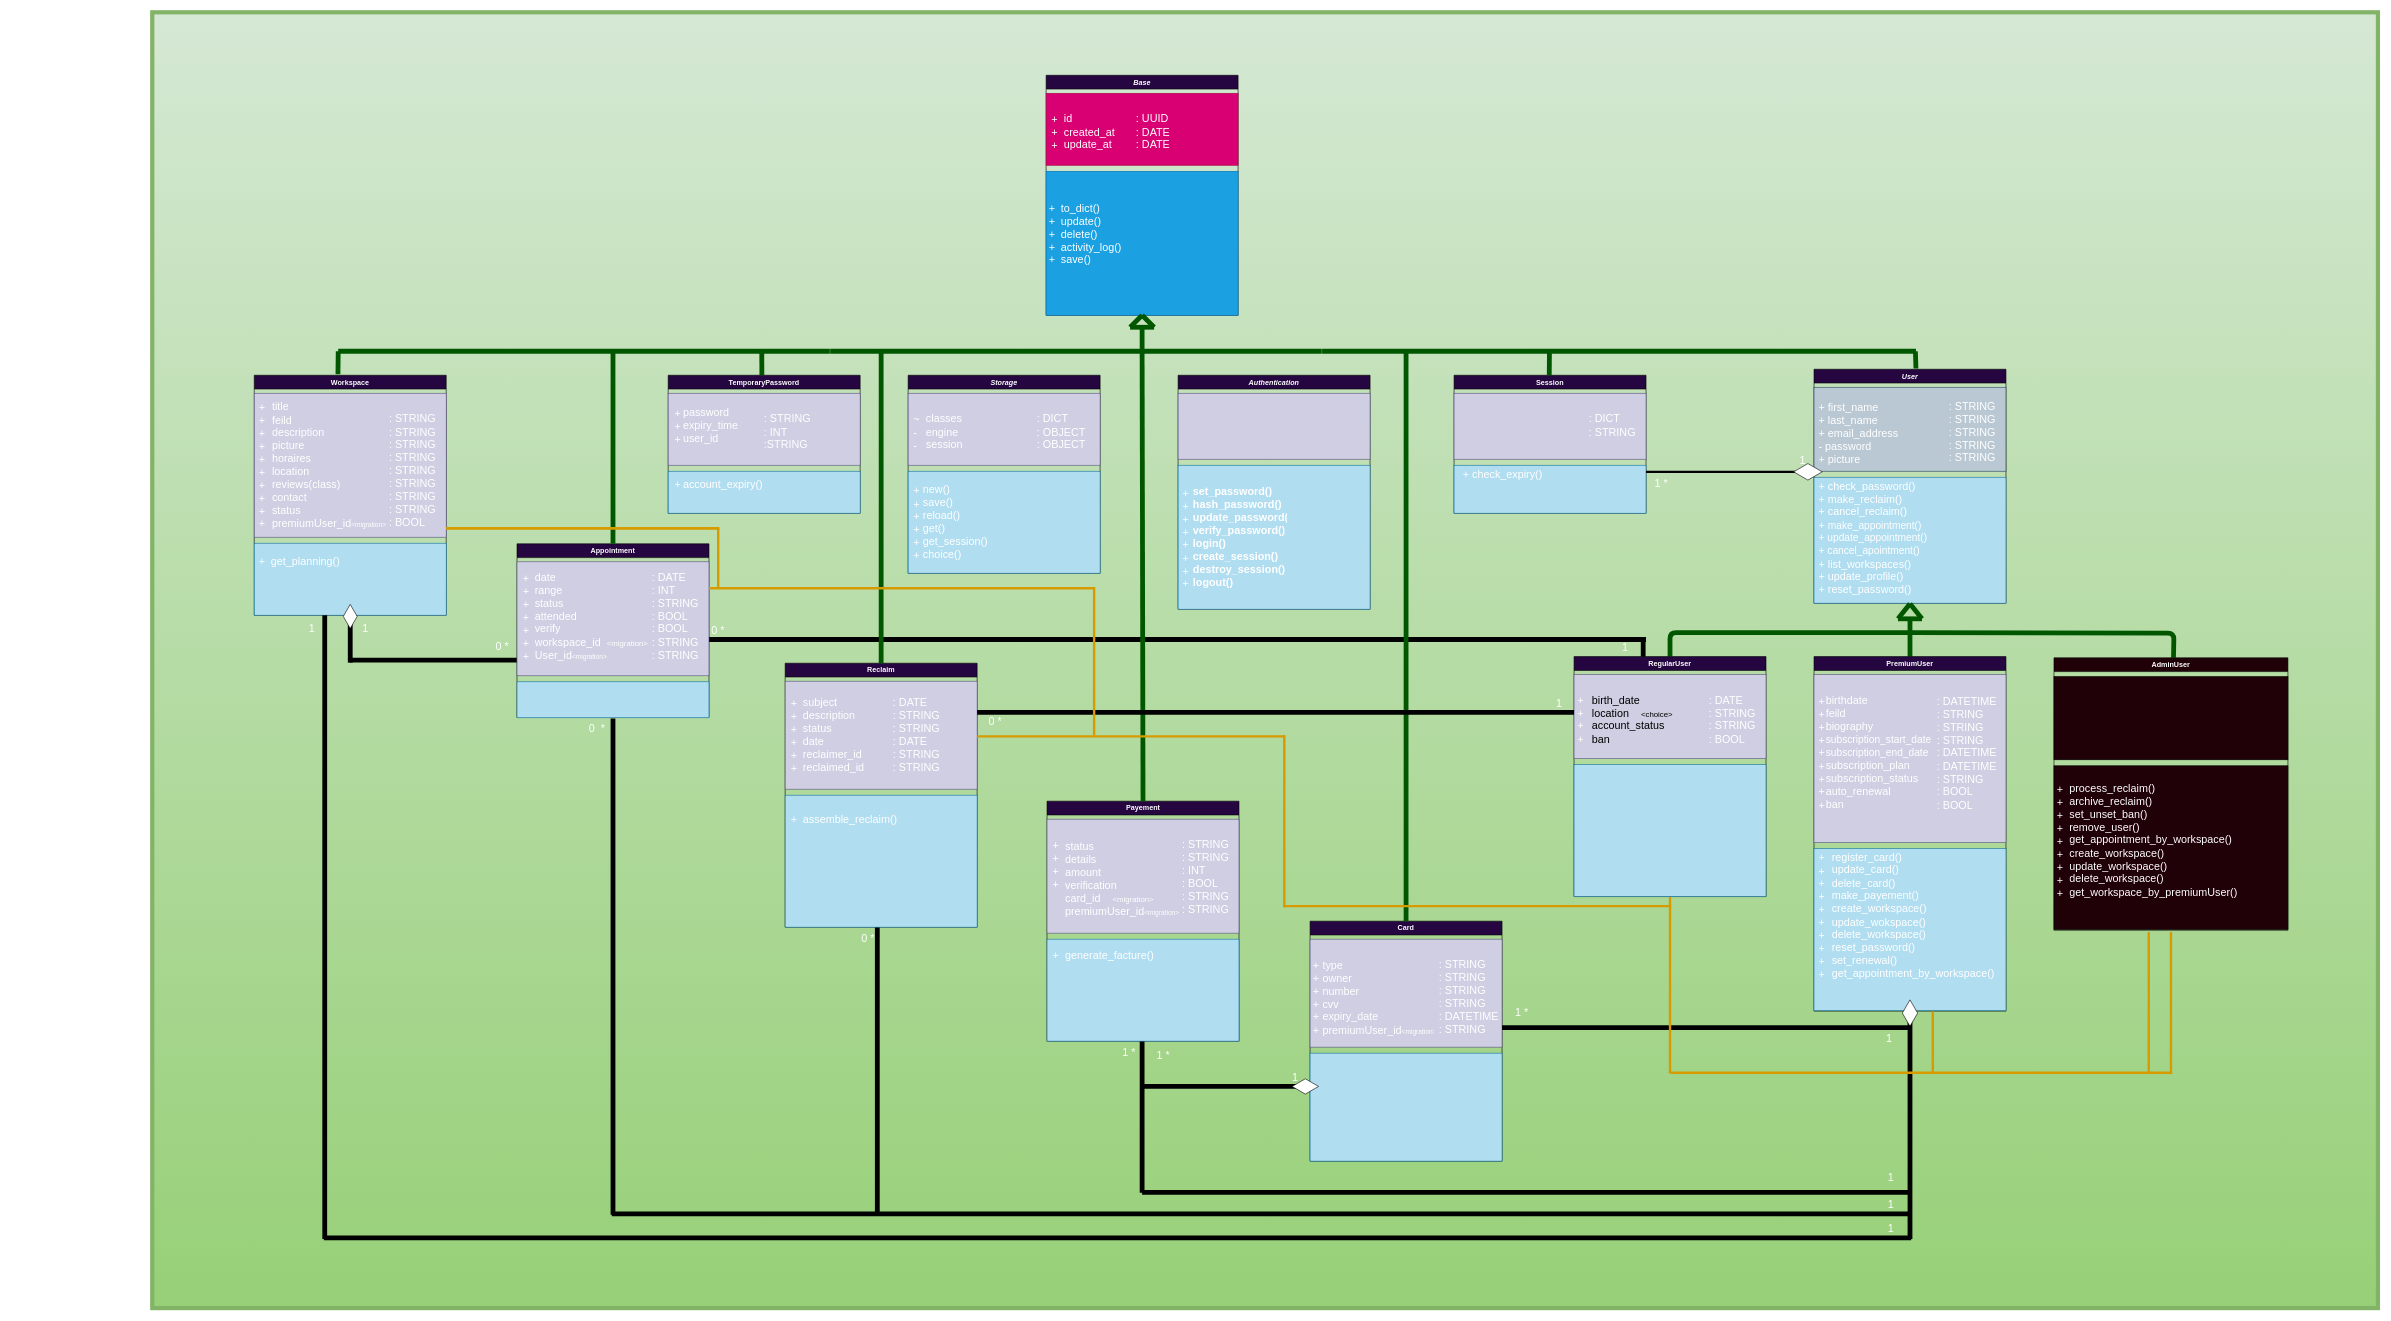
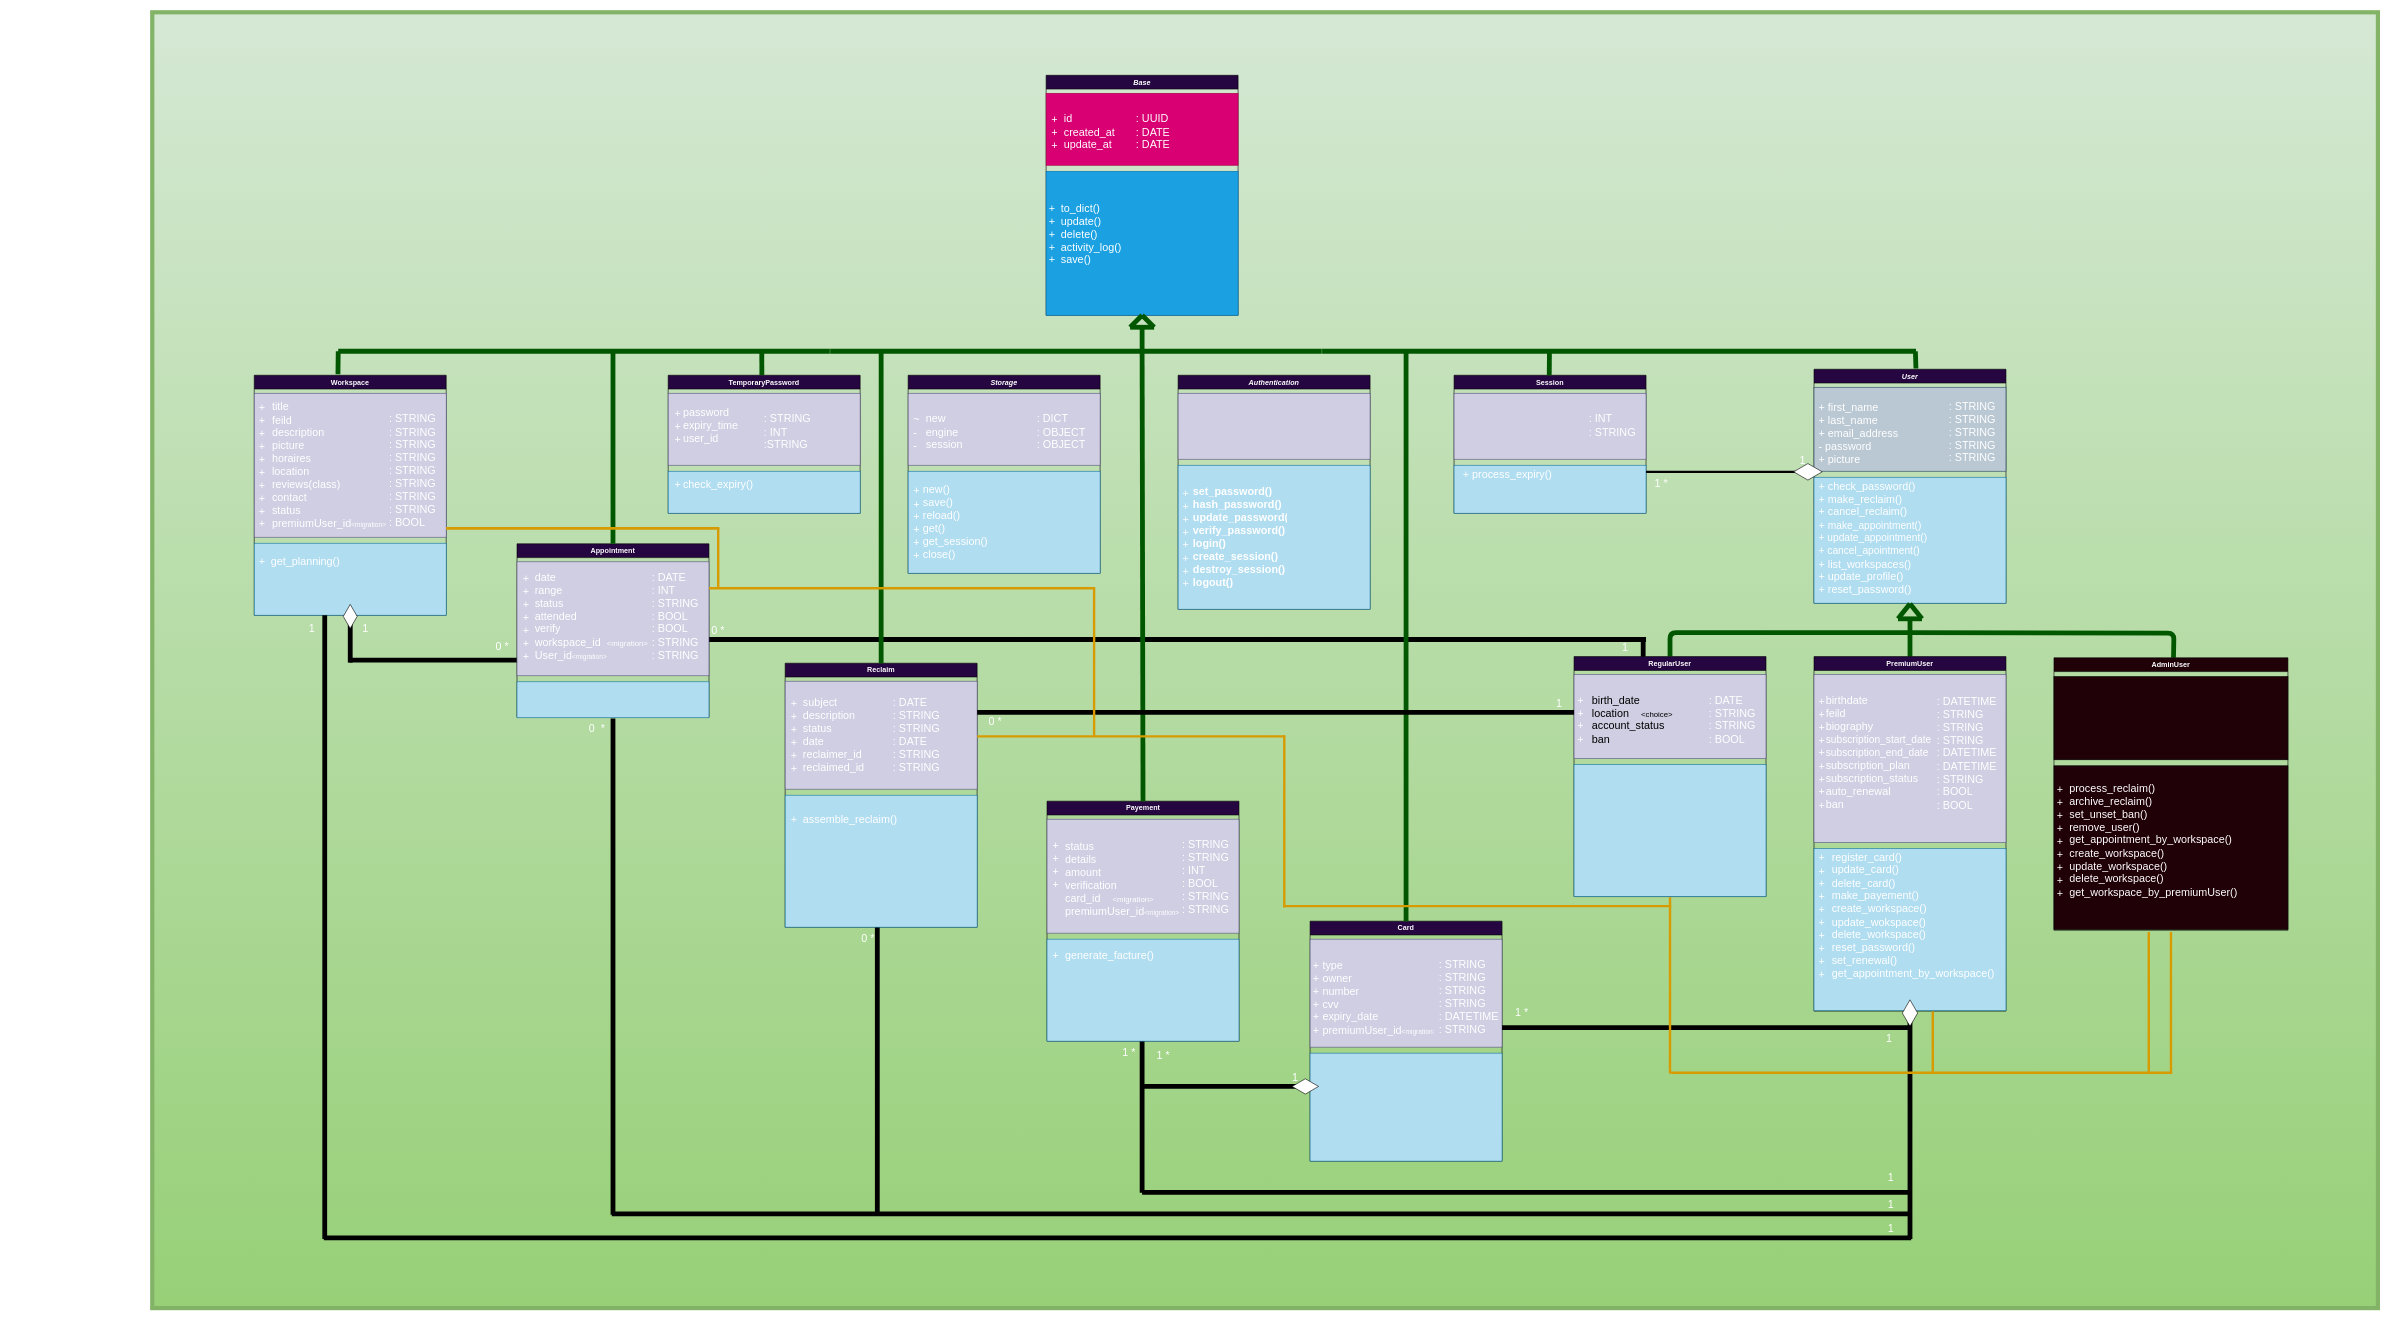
- <mxCell id="102" value="&lt;h1&gt;&lt;br&gt;&lt;/h1&gt;&lt;div style=&quot;font-size: 18px;&quot;&gt;&lt;font style=&quot;font-size: 18px;&quot;&gt;: DICT&lt;span style=&quot;white-space: pre;&quot;&gt;&#09;&lt;/span&gt;&lt;/font&gt;&lt;/div&gt;&lt;div style=&quot;font-size: 18px;&quot;&gt;: STRING&lt;/div&gt;" style="text;html=1;strokeColor=none;fillColor=none;spacing=5;spacingTop=-20;whiteSpace=wrap;overflow=hidden;rounded=0;fontColor=#ffffff;" parent="100" vertex="1"><mxGeometry x="220" y="12" width="130" height="168" as="geometry" /></mxCell>
+ <mxCell id="102" value="&lt;h1&gt;&lt;br&gt;&lt;/h1&gt;&lt;div style=&quot;font-size: 18px;&quot;&gt;&lt;font style=&quot;font-size: 18px;&quot;&gt;: INT&lt;span style=&quot;white-space: pre;&quot;&gt;&#09;&lt;/span&gt;&lt;/font&gt;&lt;/div&gt;&lt;div style=&quot;font-size: 18px;&quot;&gt;: STRING&lt;/div&gt;" style="text;html=1;strokeColor=none;fillColor=none;spacing=5;spacingTop=-20;whiteSpace=wrap;overflow=hidden;rounded=0;fontColor=#ffffff;" parent="100" vertex="1"><mxGeometry x="220" y="12" width="130" height="168" as="geometry" /></mxCell>
- <mxCell id="144" value="&lt;h1&gt;&lt;br&gt;&lt;/h1&gt;&lt;div style=&quot;font-size: 18px;&quot;&gt;&lt;font style=&quot;font-size: 18px;&quot;&gt;classes&lt;span style=&quot;white-space: pre;&quot;&gt;&#09;&lt;/span&gt;&lt;/font&gt;&lt;/div&gt;&lt;div style=&quot;font-size: 18px;&quot;&gt;&lt;font style=&quot;font-size: 18px;&quot;&gt;engine&amp;nbsp; &amp;nbsp; &amp;nbsp;&lt;span style=&quot;white-space: pre;&quot;&gt;&#09;&lt;/span&gt;&lt;/font&gt;&lt;/div&gt;&lt;div style=&quot;font-size: 18px;&quot;&gt;&lt;font style=&quot;font-size: 18px;&quot;&gt;session&lt;span style=&quot;white-space: pre;&quot;&gt;&#09;&lt;/span&gt;&lt;/font&gt;&lt;/div&gt;" style="text;html=1;strokeColor=none;fillColor=none;spacing=5;spacingTop=-20;whiteSpace=wrap;overflow=hidden;rounded=0;fontColor=#ffffff;" parent="141" vertex="1"><mxGeometry x="25" y="12" width="145" height="150" as="geometry" /></mxCell>
+ <mxCell id="144" value="&lt;h1&gt;&lt;br&gt;&lt;/h1&gt;&lt;div style=&quot;font-size: 18px;&quot;&gt;&lt;font style=&quot;font-size: 18px;&quot;&gt;new&lt;span style=&quot;white-space: pre;&quot;&gt;&#09;&lt;/span&gt;&lt;/font&gt;&lt;/div&gt;&lt;div style=&quot;font-size: 18px;&quot;&gt;&lt;font style=&quot;font-size: 18px;&quot;&gt;engine&amp;nbsp; &amp;nbsp; &amp;nbsp;&lt;span style=&quot;white-space: pre;&quot;&gt;&#09;&lt;/span&gt;&lt;/font&gt;&lt;/div&gt;&lt;div style=&quot;font-size: 18px;&quot;&gt;&lt;font style=&quot;font-size: 18px;&quot;&gt;session&lt;span style=&quot;white-space: pre;&quot;&gt;&#09;&lt;/span&gt;&lt;/font&gt;&lt;/div&gt;" style="text;html=1;strokeColor=none;fillColor=none;spacing=5;spacingTop=-20;whiteSpace=wrap;overflow=hidden;rounded=0;fontColor=#ffffff;" parent="141" vertex="1"><mxGeometry x="25" y="12" width="145" height="150" as="geometry" /></mxCell>
- <mxCell id="105" value="&lt;h1&gt;&lt;div style=&quot;font-weight: 400; font-size: 18px;&quot;&gt;+ check_expiry()&lt;/div&gt;&lt;/h1&gt;" style="text;html=1;strokeColor=none;fillColor=none;spacing=5;spacingTop=-20;whiteSpace=wrap;overflow=hidden;rounded=0;fontColor=#ffffff;" parent="100" vertex="1"><mxGeometry x="10" y="150" width="180" height="60" as="geometry" /></mxCell>
+ <mxCell id="105" value="&lt;h1&gt;&lt;div style=&quot;font-weight: 400; font-size: 18px;&quot;&gt;+ process_expiry()&lt;/div&gt;&lt;/h1&gt;" style="text;html=1;strokeColor=none;fillColor=none;spacing=5;spacingTop=-20;whiteSpace=wrap;overflow=hidden;rounded=0;fontColor=#ffffff;" parent="100" vertex="1"><mxGeometry x="10" y="150" width="180" height="60" as="geometry" /></mxCell>
- <mxCell id="158" value="&lt;h1&gt;&lt;span style=&quot;font-size: 18px; font-weight: 400;&quot;&gt;account_expiry()&lt;/span&gt;&lt;br&gt;&lt;/h1&gt;" style="text;html=1;strokeColor=none;fillColor=none;spacing=5;spacingTop=-20;whiteSpace=wrap;overflow=hidden;rounded=0;fontColor=#ffffff;" parent="152" vertex="1"><mxGeometry x="20" y="160" width="210" height="39" as="geometry" /></mxCell>
+ <mxCell id="158" value="&lt;h1&gt;&lt;span style=&quot;font-size: 18px; font-weight: 400;&quot;&gt;check_expiry()&lt;/span&gt;&lt;br&gt;&lt;/h1&gt;" style="text;html=1;strokeColor=none;fillColor=none;spacing=5;spacingTop=-20;whiteSpace=wrap;overflow=hidden;rounded=0;fontColor=#ffffff;" parent="152" vertex="1"><mxGeometry x="20" y="160" width="210" height="39" as="geometry" /></mxCell>
- <mxCell id="145" value="&lt;h1&gt;&lt;div style=&quot;font-weight: 400; font-size: 18px;&quot;&gt;new()&lt;/div&gt;&lt;div style=&quot;font-weight: 400; font-size: 18px;&quot;&gt;save()&lt;/div&gt;&lt;div style=&quot;font-weight: 400; font-size: 18px;&quot;&gt;reload()&lt;/div&gt;&lt;div style=&quot;font-weight: 400; font-size: 18px;&quot;&gt;get()&lt;/div&gt;&lt;div style=&quot;font-weight: 400; font-size: 18px;&quot;&gt;get_session()&lt;/div&gt;&lt;div style=&quot;font-weight: 400; font-size: 18px;&quot;&gt;choice()&lt;/div&gt;&lt;/h1&gt;" style="text;html=1;strokeColor=none;fillColor=none;spacing=5;spacingTop=-20;whiteSpace=wrap;overflow=hidden;rounded=0;fontColor=#ffffff;" parent="141" vertex="1"><mxGeometry x="20" y="175" width="210" height="140" as="geometry" /></mxCell>
+ <mxCell id="145" value="&lt;h1&gt;&lt;div style=&quot;font-weight: 400; font-size: 18px;&quot;&gt;new()&lt;/div&gt;&lt;div style=&quot;font-weight: 400; font-size: 18px;&quot;&gt;save()&lt;/div&gt;&lt;div style=&quot;font-weight: 400; font-size: 18px;&quot;&gt;reload()&lt;/div&gt;&lt;div style=&quot;font-weight: 400; font-size: 18px;&quot;&gt;get()&lt;/div&gt;&lt;div style=&quot;font-weight: 400; font-size: 18px;&quot;&gt;get_session()&lt;/div&gt;&lt;div style=&quot;font-weight: 400; font-size: 18px;&quot;&gt;close()&lt;/div&gt;&lt;/h1&gt;" style="text;html=1;strokeColor=none;fillColor=none;spacing=5;spacingTop=-20;whiteSpace=wrap;overflow=hidden;rounded=0;fontColor=#ffffff;" parent="141" vertex="1"><mxGeometry x="20" y="175" width="210" height="140" as="geometry" /></mxCell>
